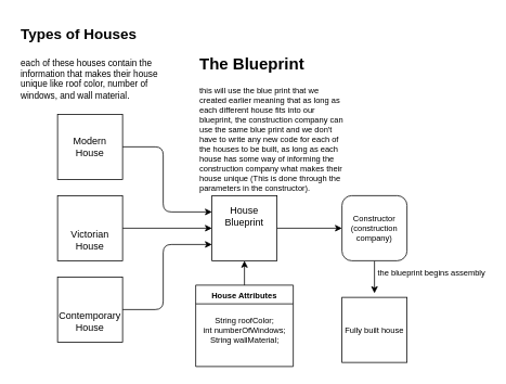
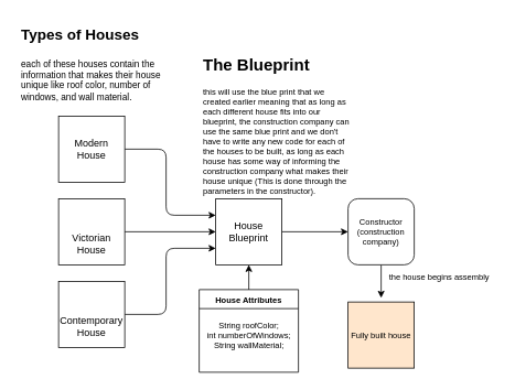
- <mxCell id="14" value="House&lt;br&gt;Blueprint&lt;br&gt;" style="text;html=1;strokeColor=none;fillColor=none;align=center;verticalAlign=middle;whiteSpace=wrap;rounded=0;" parent="1" vertex="1"><mxGeometry x="270" y="250" width="60" height="30" as="geometry" /></mxCell>
+ <mxCell id="14" value="House&lt;br&gt;Blueprint&lt;br&gt;" style="text;html=1;strokeColor=none;fillColor=none;align=center;verticalAlign=middle;whiteSpace=wrap;rounded=0;" parent="1" vertex="1"><mxGeometry x="270" y="265" width="60" height="30" as="geometry" /></mxCell>
- <mxCell id="22" value="the blueprint begins assembly" style="text;html=1;align=center;verticalAlign=middle;resizable=0;points=[];autosize=1;strokeColor=none;fillColor=none;fontSize=10;" parent="1" vertex="1"><mxGeometry x="460" y="320" width="140" height="30" as="geometry" /></mxCell>
+ <mxCell id="22" value="the house begins assembly" style="text;html=1;align=center;verticalAlign=middle;resizable=0;points=[];autosize=1;strokeColor=none;fillColor=none;fontSize=10;" parent="1" vertex="1"><mxGeometry x="460" y="320" width="140" height="30" as="geometry" /></mxCell>
- <mxCell id="21" value="Fully built house&lt;br&gt;" style="whiteSpace=wrap;html=1;aspect=fixed;fontSize=10;" parent="1" vertex="1"><mxGeometry x="420" y="365" width="80" height="80" as="geometry" /></mxCell>
+ <mxCell id="21" value="Fully built house&lt;br&gt;" style="whiteSpace=wrap;html=1;aspect=fixed;fontSize=10;fillColor=#ffe6cc;" parent="1" vertex="1"><mxGeometry x="420" y="365" width="80" height="80" as="geometry" /></mxCell>
